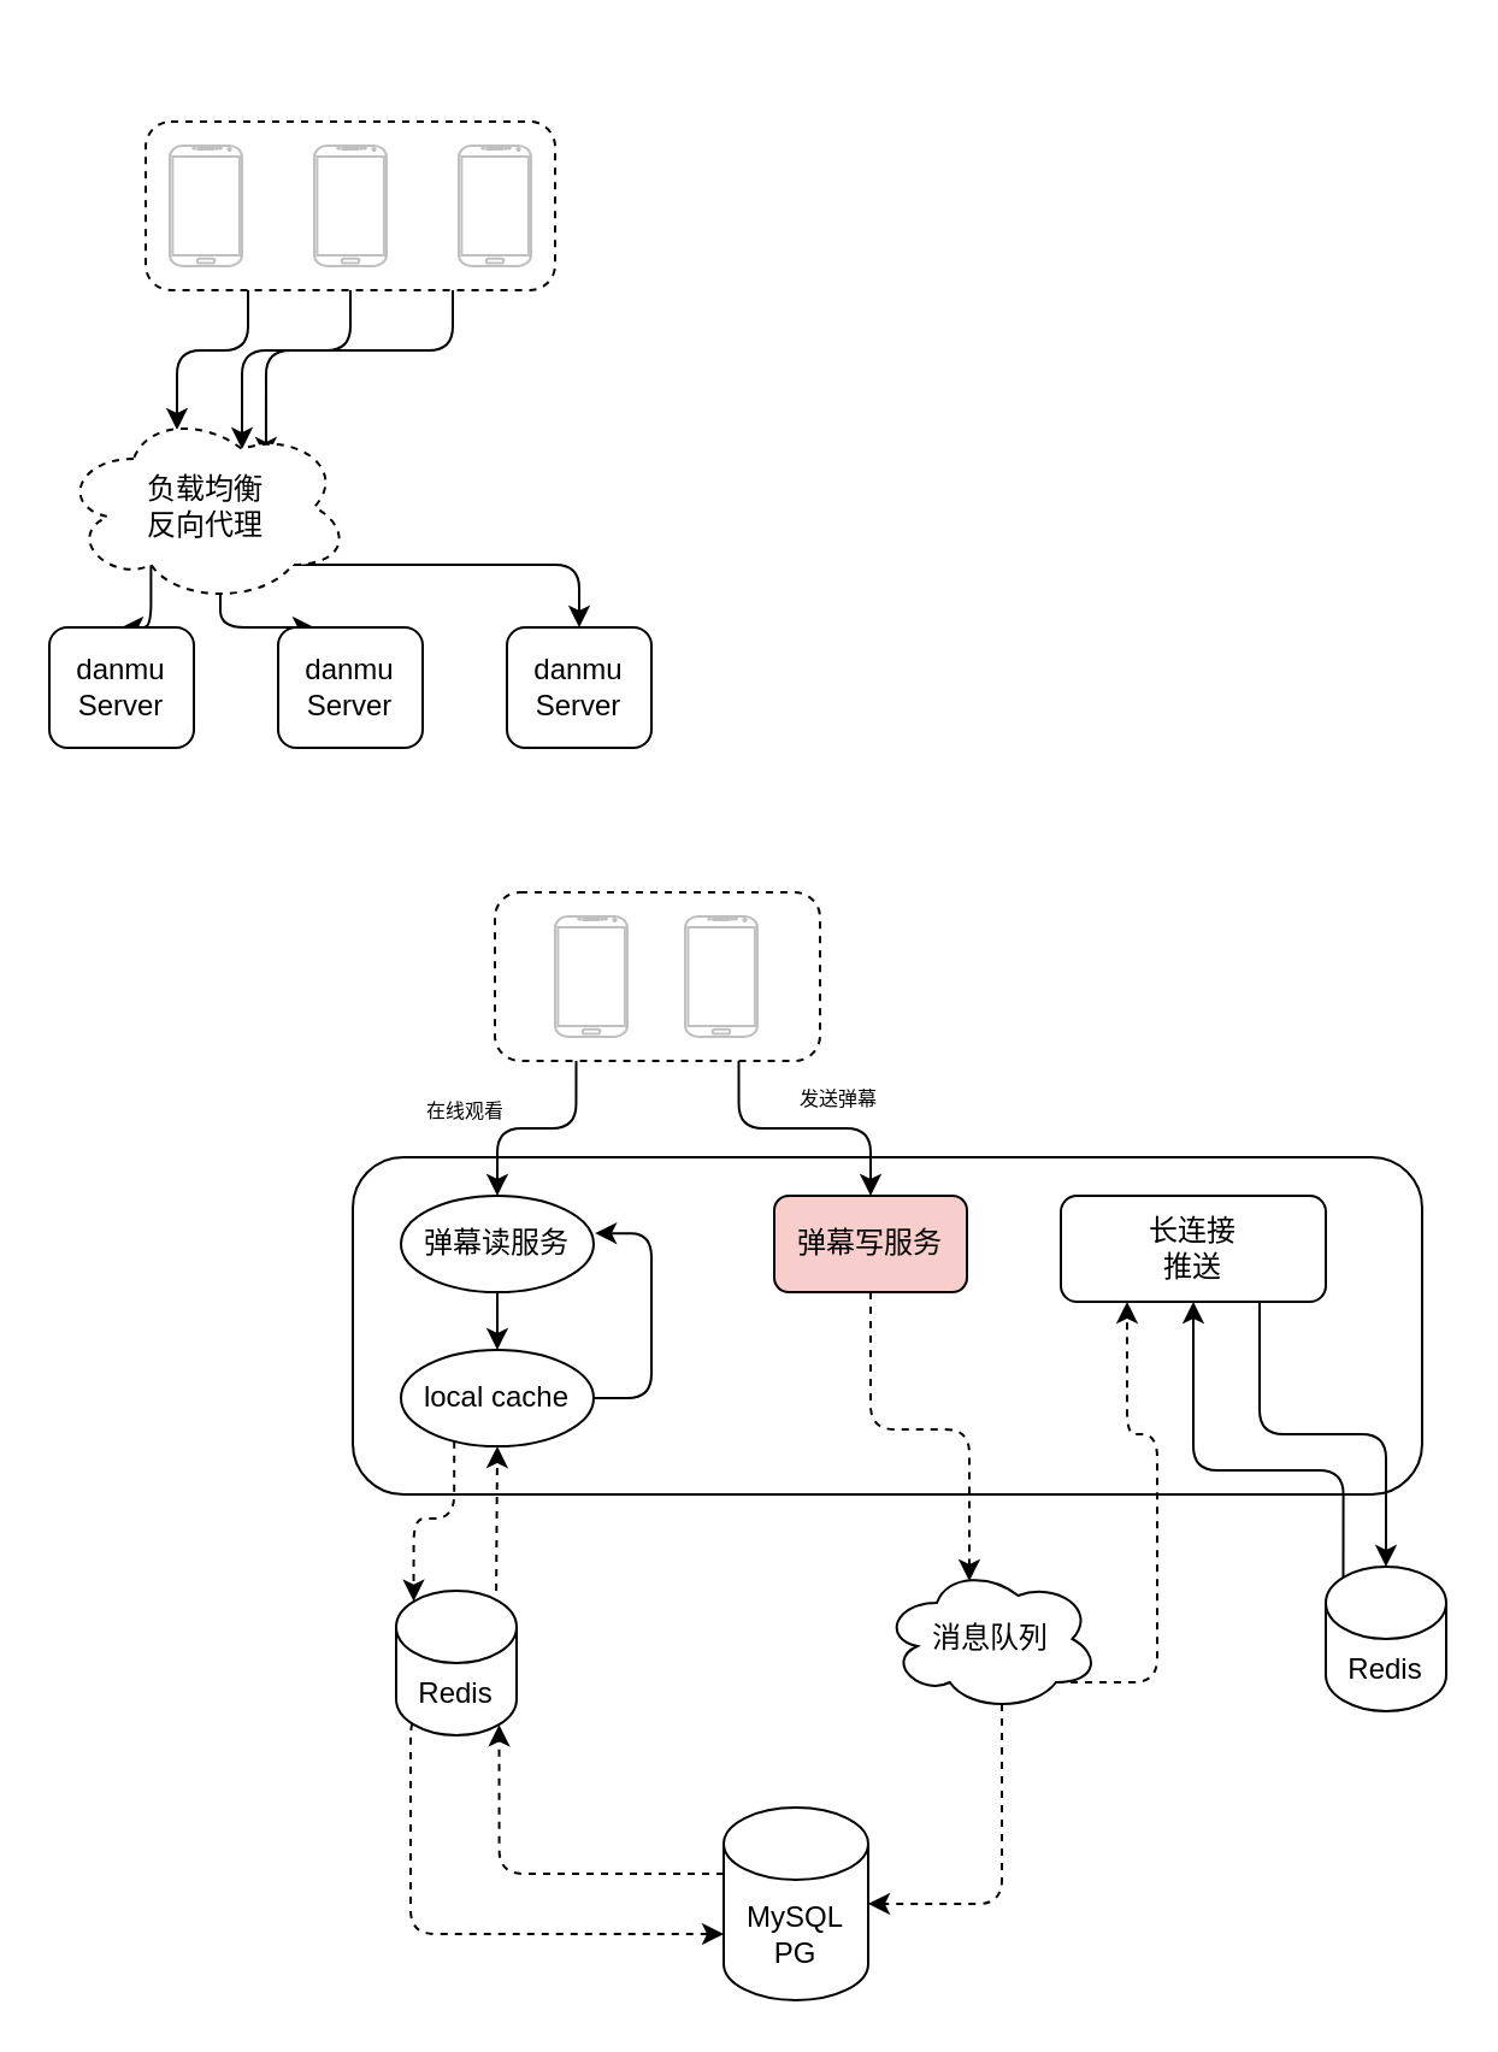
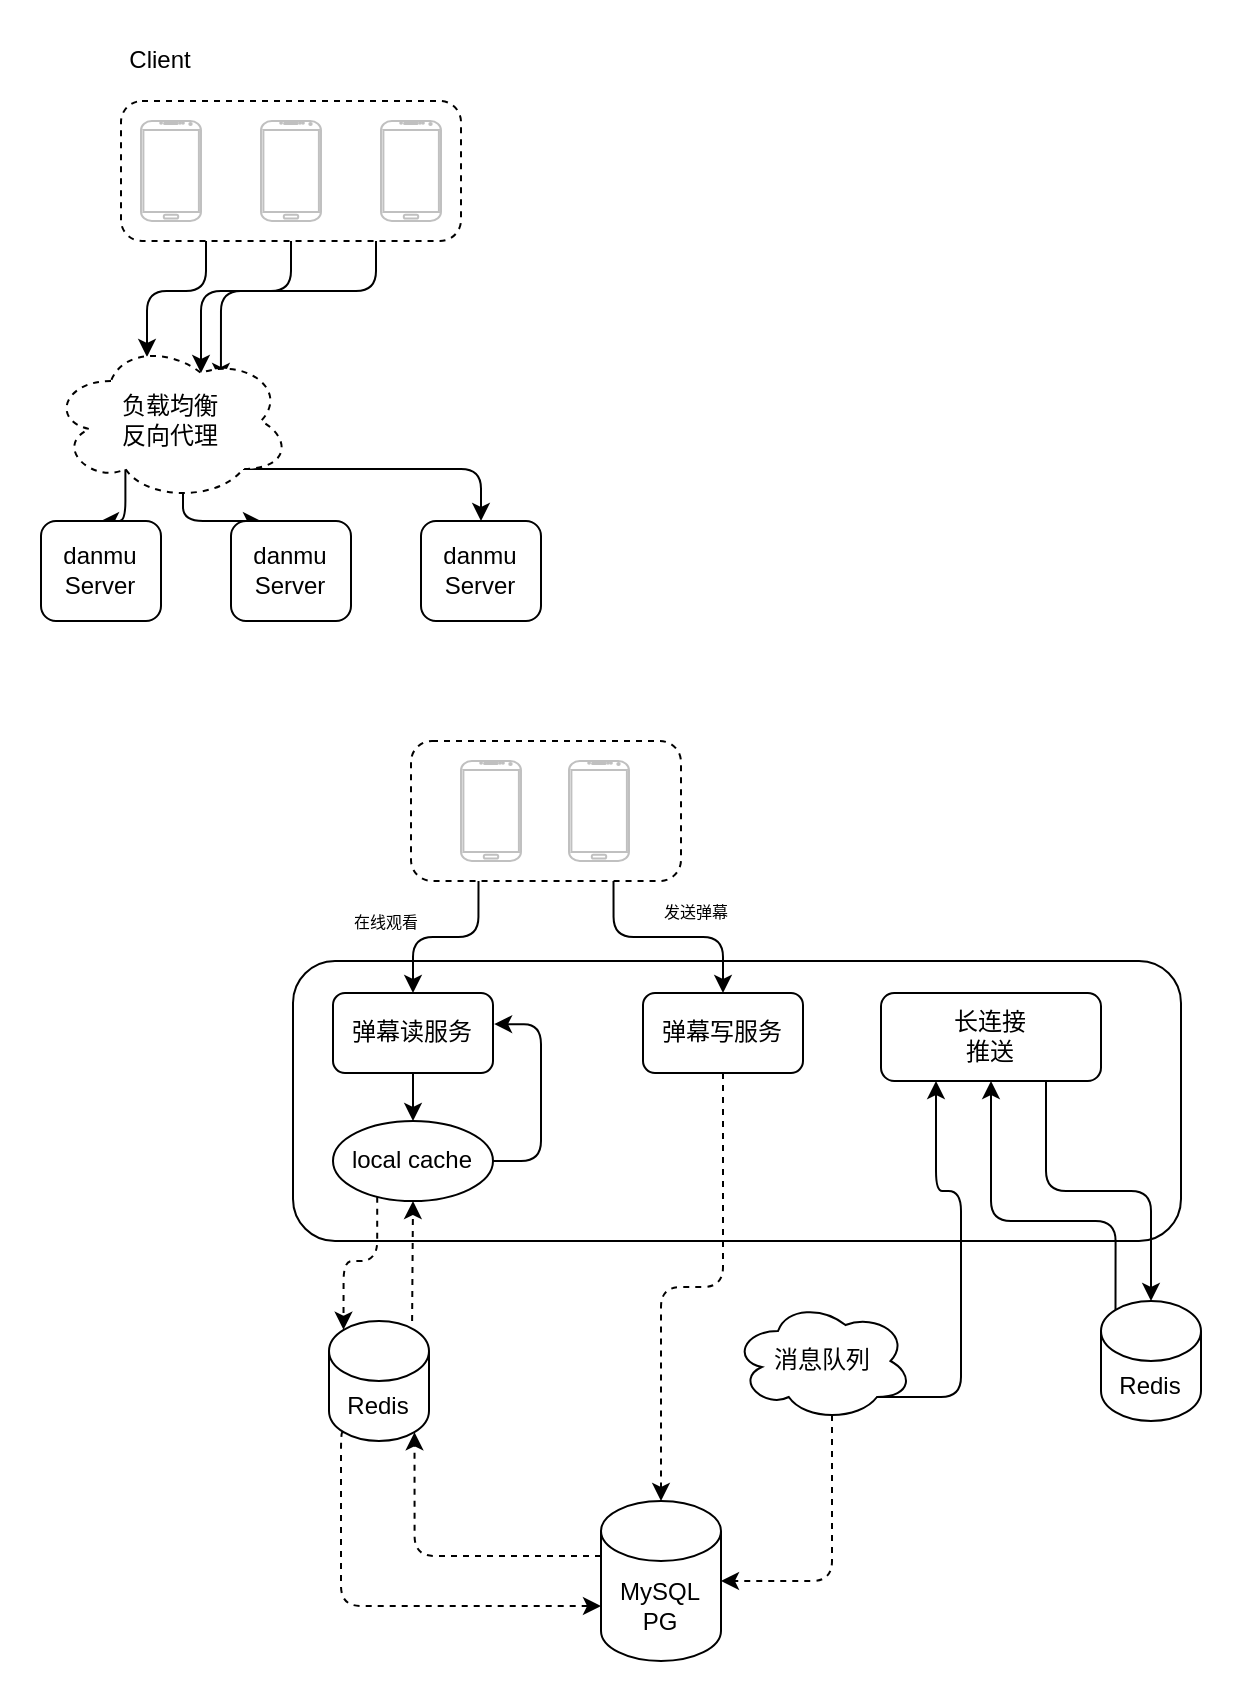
+ <mxCell id="13" value="Client" style="text;html=1;strokeColor=none;fillColor=none;align=center;verticalAlign=middle;whiteSpace=wrap;rounded=0;dashed=1;" vertex="1" parent="1"><mxGeometry x="60" y="20" width="40" height="20" as="geometry" /></mxCell>
- <mxCell id="23" value="弹幕读服务" style="ellipse;whiteSpace=wrap;html=1;" vertex="1" parent="1"><mxGeometry x="166" y="496" width="80" height="40" as="geometry" /></mxCell>
+ <mxCell id="23" value="弹幕读服务" style="rounded=1;whiteSpace=wrap;html=1;" vertex="1" parent="1"><mxGeometry x="166" y="496" width="80" height="40" as="geometry" /></mxCell>
- <mxCell id="25" value="弹幕写服务" style="rounded=1;whiteSpace=wrap;html=1;fillColor=#f8cecc;" vertex="1" parent="1"><mxGeometry x="321" y="496" width="80" height="40" as="geometry" /></mxCell>
+ <mxCell id="25" value="弹幕写服务" style="rounded=1;whiteSpace=wrap;html=1;" vertex="1" parent="1"><mxGeometry x="321" y="496" width="80" height="40" as="geometry" /></mxCell>
- <mxCell id="24" style="edgeStyle=orthogonalEdgeStyle;html=1;exitX=0.5;exitY=1;exitDx=0;exitDy=0;entryX=0.4;entryY=0.1;entryDx=0;entryDy=0;entryPerimeter=0;dashed=1;fontSize=12;" edge="1" parent="1" source="25" target="39"><mxGeometry relative="1" as="geometry" /></mxCell>
+ <mxCell id="24" style="edgeStyle=orthogonalEdgeStyle;html=1;exitX=0.5;exitY=1;exitDx=0;exitDy=0;dashed=1;fontSize=12;" edge="1" parent="1" source="25" target="36"><mxGeometry relative="1" as="geometry" /></mxCell>
- <mxCell id="38" style="edgeStyle=orthogonalEdgeStyle;html=1;exitX=0.8;exitY=0.8;exitDx=0;exitDy=0;exitPerimeter=0;entryX=0.25;entryY=1;entryDx=0;entryDy=0;fontSize=12;dashed=1;" edge="1" parent="1" source="39" target="41"><mxGeometry relative="1" as="geometry"><Array as="points"><mxPoint x="480" y="698" /><mxPoint x="480" y="595" /><mxPoint x="467" y="595" /></Array></mxGeometry></mxCell>
+ <mxCell id="38" style="edgeStyle=orthogonalEdgeStyle;html=1;exitX=0.8;exitY=0.8;exitDx=0;exitDy=0;exitPerimeter=0;entryX=0.25;entryY=1;entryDx=0;entryDy=0;fontSize=12;" edge="1" parent="1" source="39" target="41"><mxGeometry relative="1" as="geometry"><Array as="points"><mxPoint x="480" y="698" /><mxPoint x="480" y="595" /><mxPoint x="467" y="595" /></Array></mxGeometry></mxCell>
